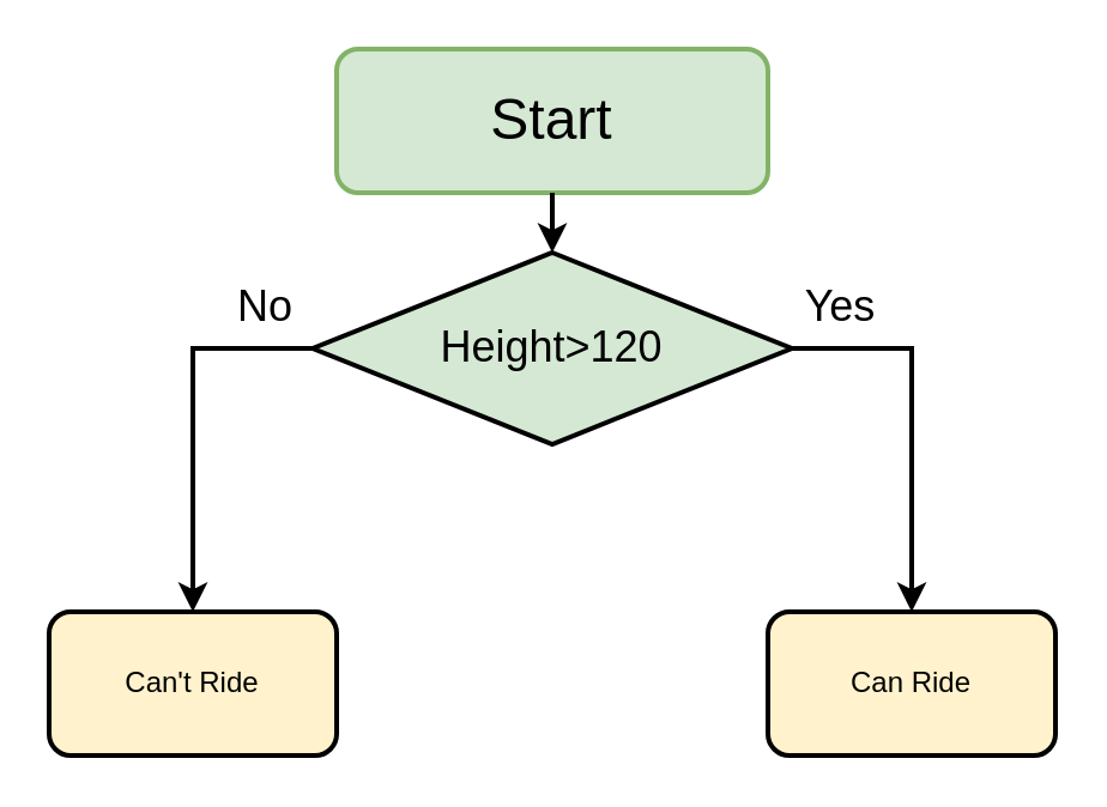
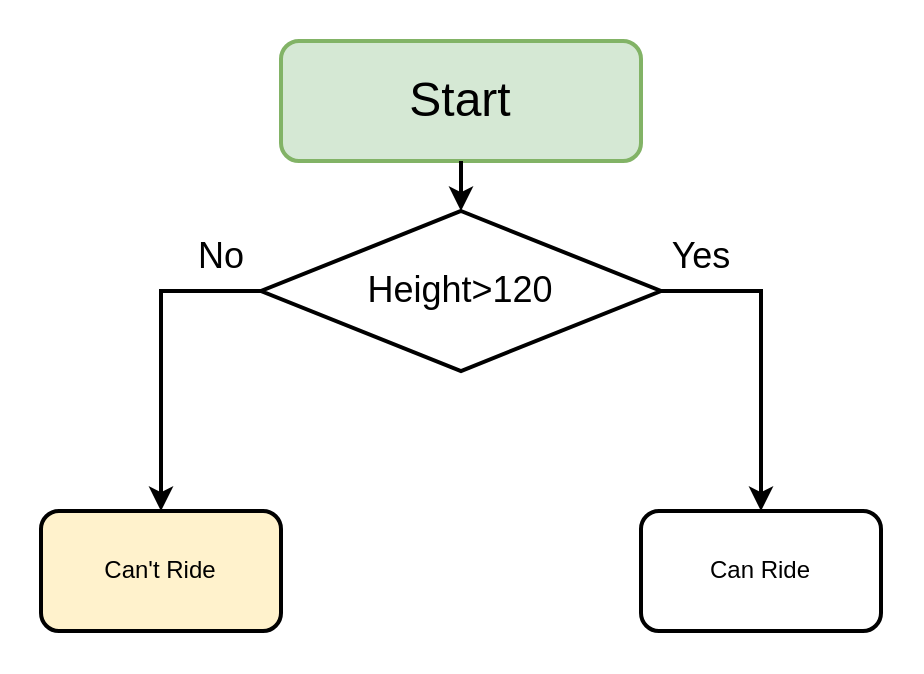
- <mxCell id="5" value="Height&amp;gt;120" style="rhombus;whiteSpace=wrap;html=1;strokeWidth=2;fontSize=18;fillColor=#d5e8d4;" parent="1" vertex="1"><mxGeometry x="130" y="105" width="200" height="80" as="geometry" /></mxCell>
+ <mxCell id="5" value="Height&amp;gt;120" style="rhombus;whiteSpace=wrap;html=1;strokeWidth=2;fontSize=18;" parent="1" vertex="1"><mxGeometry x="130" y="105" width="200" height="80" as="geometry" /></mxCell>
- <mxCell id="10" value="Can Ride" style="rounded=1;whiteSpace=wrap;html=1;strokeWidth=2;fillColor=#fff2cc;" parent="1" vertex="1"><mxGeometry x="320" y="255" width="120" height="60" as="geometry" /></mxCell>
+ <mxCell id="10" value="Can Ride" style="rounded=1;whiteSpace=wrap;html=1;strokeWidth=2;" parent="1" vertex="1"><mxGeometry x="320" y="255" width="120" height="60" as="geometry" /></mxCell>
